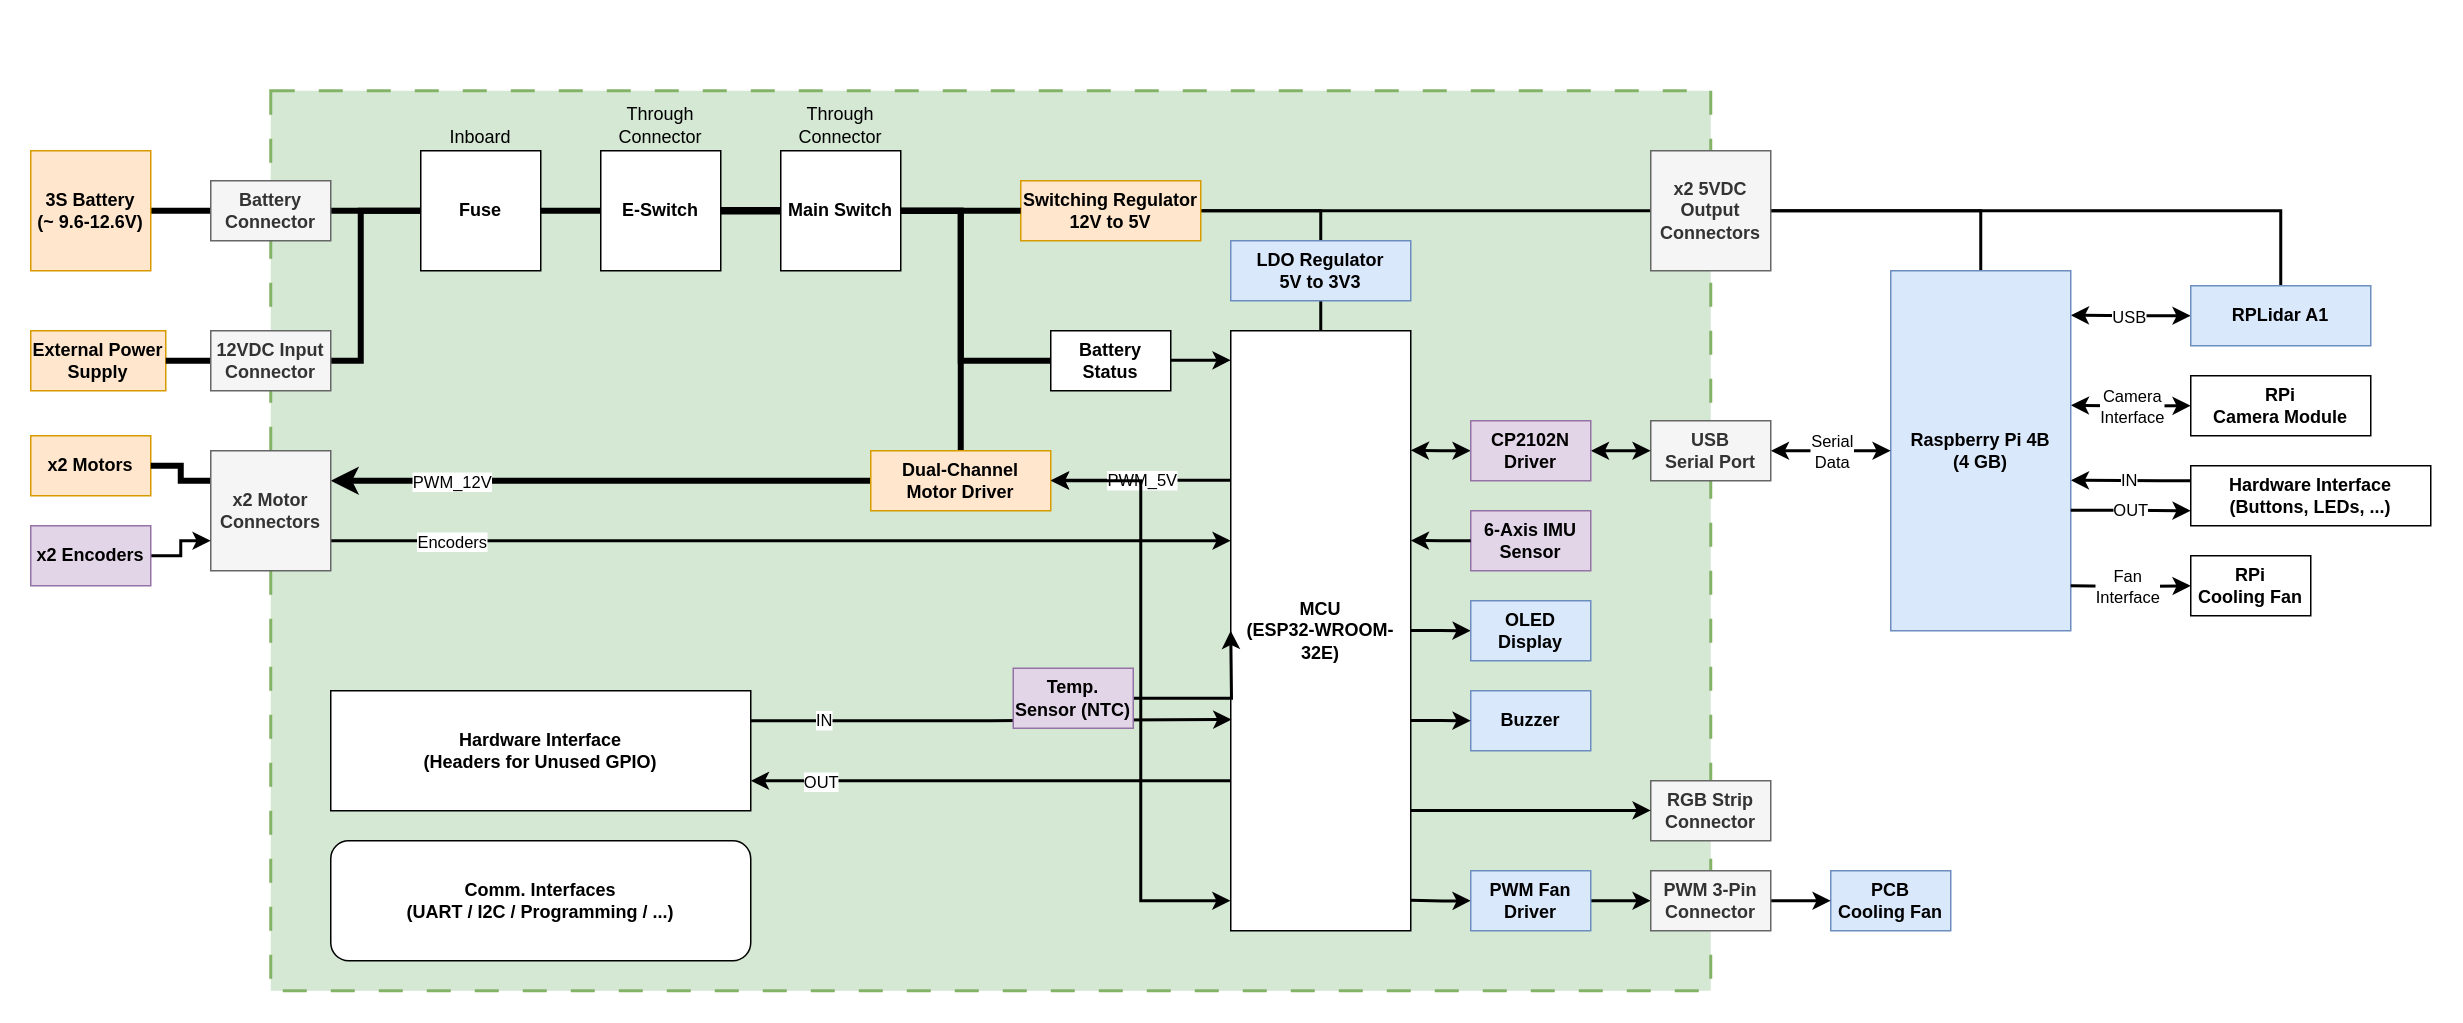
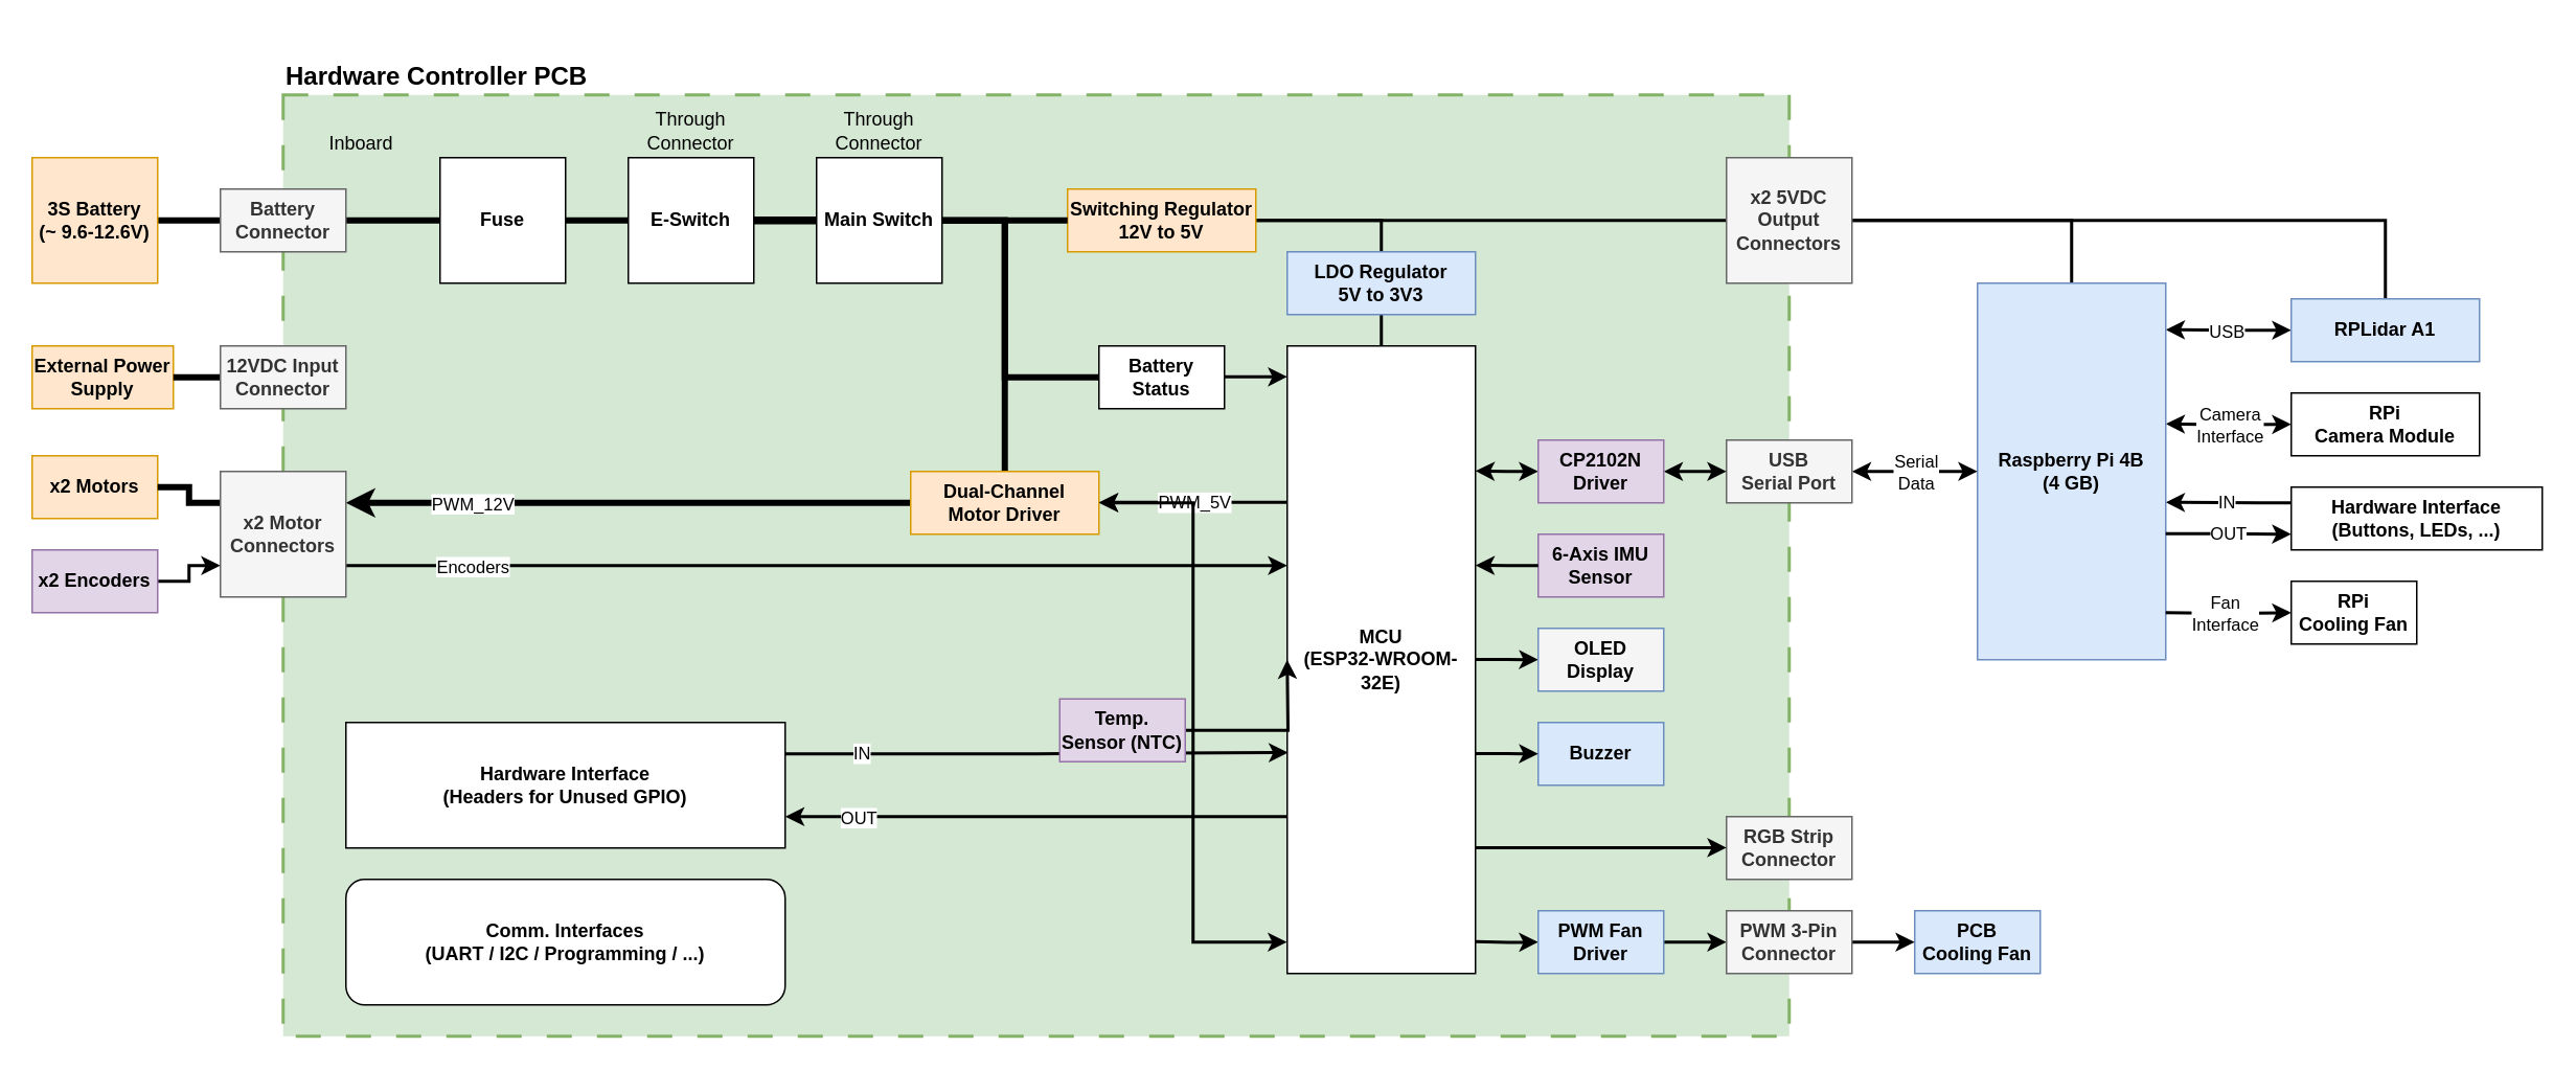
+ <mxCell id="50" value="Hardware Controller PCB" style="text;html=1;align=left;verticalAlign=bottom;whiteSpace=wrap;rounded=0;fontSize=16;fontStyle=1" parent="1" vertex="1"><mxGeometry x="180" y="20" width="200" height="40" as="geometry" /></mxCell>
- <mxCell id="37" value="Inboard" style="text;html=1;align=center;verticalAlign=bottom;whiteSpace=wrap;rounded=0;" parent="1" vertex="1"><mxGeometry x="280" y="70" width="80" height="30" as="geometry" /></mxCell>
+ <mxCell id="37" value="Inboard" style="text;html=1;align=center;verticalAlign=bottom;whiteSpace=wrap;rounded=0;" parent="1" vertex="1"><mxGeometry x="190" y="70" width="80" height="30" as="geometry" /></mxCell>
- <mxCell id="62" style="edgeStyle=orthogonalEdgeStyle;rounded=0;orthogonalLoop=1;jettySize=auto;html=1;exitX=1;exitY=0.5;exitDx=0;exitDy=0;entryX=0;entryY=0.5;entryDx=0;entryDy=0;strokeWidth=4;endArrow=none;endFill=0;" parent="1" source="67" target="17" edge="1"><mxGeometry relative="1" as="geometry"><Array as="points"><mxPoint x="240" y="140" /></Array></mxGeometry></mxCell>
- <mxCell id="86" value="OLED Display" style="rounded=0;whiteSpace=wrap;html=1;fontStyle=1;fillColor=#dae8fc;strokeColor=#6c8ebf;" parent="1" vertex="1"><mxGeometry x="980" y="400" width="80" height="40" as="geometry" /></mxCell>
+ <mxCell id="86" value="OLED Display" style="rounded=0;whiteSpace=wrap;html=1;fontStyle=1;fillColor=#f5f5f5;strokeColor=#6c8ebf;" parent="1" vertex="1"><mxGeometry x="980" y="400" width="80" height="40" as="geometry" /></mxCell>
